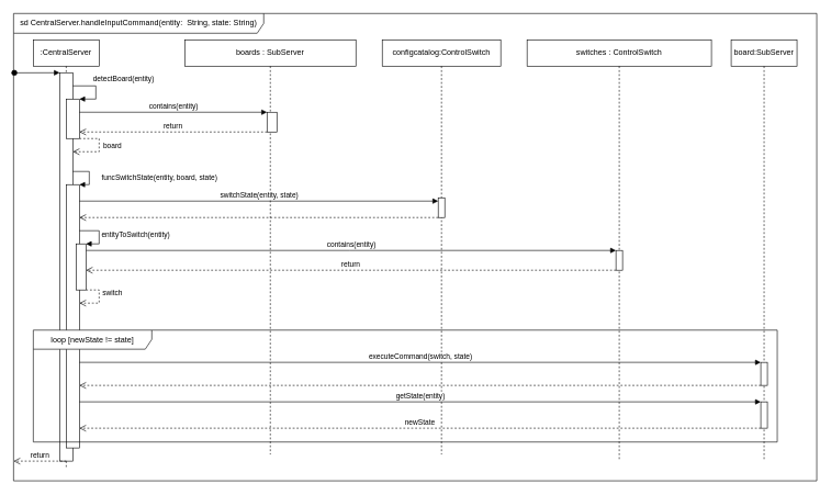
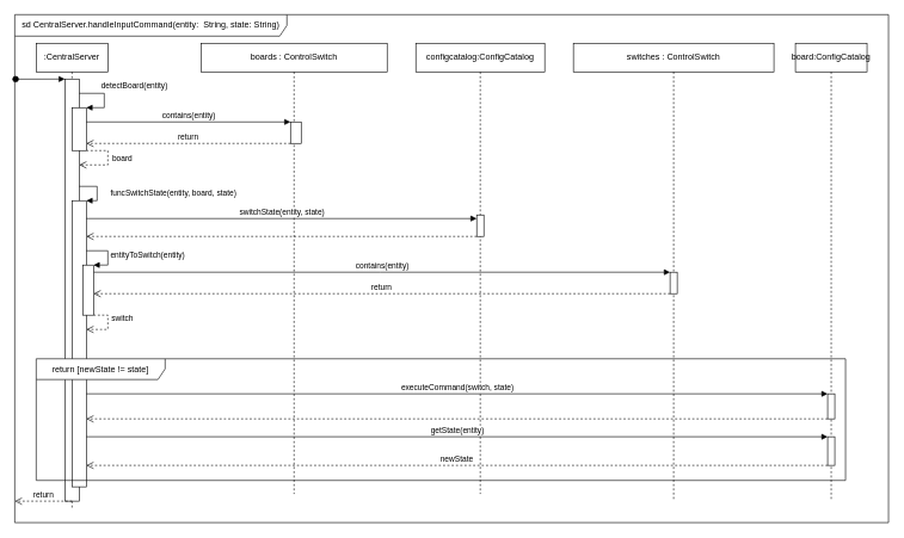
- <mxCell id="11" value="boards : SubServer" style="shape=umlLifeline;perimeter=lifelinePerimeter;whiteSpace=wrap;html=1;container=1;dropTarget=0;collapsible=0;recursiveResize=0;outlineConnect=0;portConstraint=eastwest;newEdgeStyle={&quot;curved&quot;:0,&quot;rounded&quot;:0};" parent="1" vertex="1"><mxGeometry x="280" y="60" width="260" height="630" as="geometry" /></mxCell>
+ <mxCell id="11" value="boards : ControlSwitch" style="shape=umlLifeline;perimeter=lifelinePerimeter;whiteSpace=wrap;html=1;container=1;dropTarget=0;collapsible=0;recursiveResize=0;outlineConnect=0;portConstraint=eastwest;newEdgeStyle={&quot;curved&quot;:0,&quot;rounded&quot;:0};" parent="1" vertex="1"><mxGeometry x="280" y="60" width="260" height="630" as="geometry" /></mxCell>
- <mxCell id="15" value="configcatalog:ControlSwitch" style="shape=umlLifeline;perimeter=lifelinePerimeter;whiteSpace=wrap;html=1;container=1;dropTarget=0;collapsible=0;recursiveResize=0;outlineConnect=0;portConstraint=eastwest;newEdgeStyle={&quot;curved&quot;:0,&quot;rounded&quot;:0};" parent="1" vertex="1"><mxGeometry x="580" y="60" width="180" height="630" as="geometry" /></mxCell>
+ <mxCell id="15" value="configcatalog:ConfigCatalog" style="shape=umlLifeline;perimeter=lifelinePerimeter;whiteSpace=wrap;html=1;container=1;dropTarget=0;collapsible=0;recursiveResize=0;outlineConnect=0;portConstraint=eastwest;newEdgeStyle={&quot;curved&quot;:0,&quot;rounded&quot;:0};" parent="1" vertex="1"><mxGeometry x="580" y="60" width="180" height="630" as="geometry" /></mxCell>
- <mxCell id="26" value="board:SubServer" style="shape=umlLifeline;perimeter=lifelinePerimeter;whiteSpace=wrap;html=1;container=1;dropTarget=0;collapsible=0;recursiveResize=0;outlineConnect=0;portConstraint=eastwest;newEdgeStyle={&quot;curved&quot;:0,&quot;rounded&quot;:0};" parent="1" vertex="1"><mxGeometry x="1110" y="60" width="100" height="640" as="geometry" /></mxCell>
+ <mxCell id="26" value="board:ConfigCatalog" style="shape=umlLifeline;perimeter=lifelinePerimeter;whiteSpace=wrap;html=1;container=1;dropTarget=0;collapsible=0;recursiveResize=0;outlineConnect=0;portConstraint=eastwest;newEdgeStyle={&quot;curved&quot;:0,&quot;rounded&quot;:0};" parent="1" vertex="1"><mxGeometry x="1110" y="60" width="100" height="640" as="geometry" /></mxCell>
- <mxCell id="31" value="loop [newState != state]" style="shape=umlFrame;whiteSpace=wrap;html=1;pointerEvents=0;width=180;height=29;" parent="1" vertex="1"><mxGeometry x="50" y="501" width="1130" height="170" as="geometry" /></mxCell>
+ <mxCell id="31" value="return [newState != state]" style="shape=umlFrame;whiteSpace=wrap;html=1;pointerEvents=0;width=180;height=29;" parent="1" vertex="1"><mxGeometry x="50" y="501" width="1130" height="170" as="geometry" /></mxCell>
